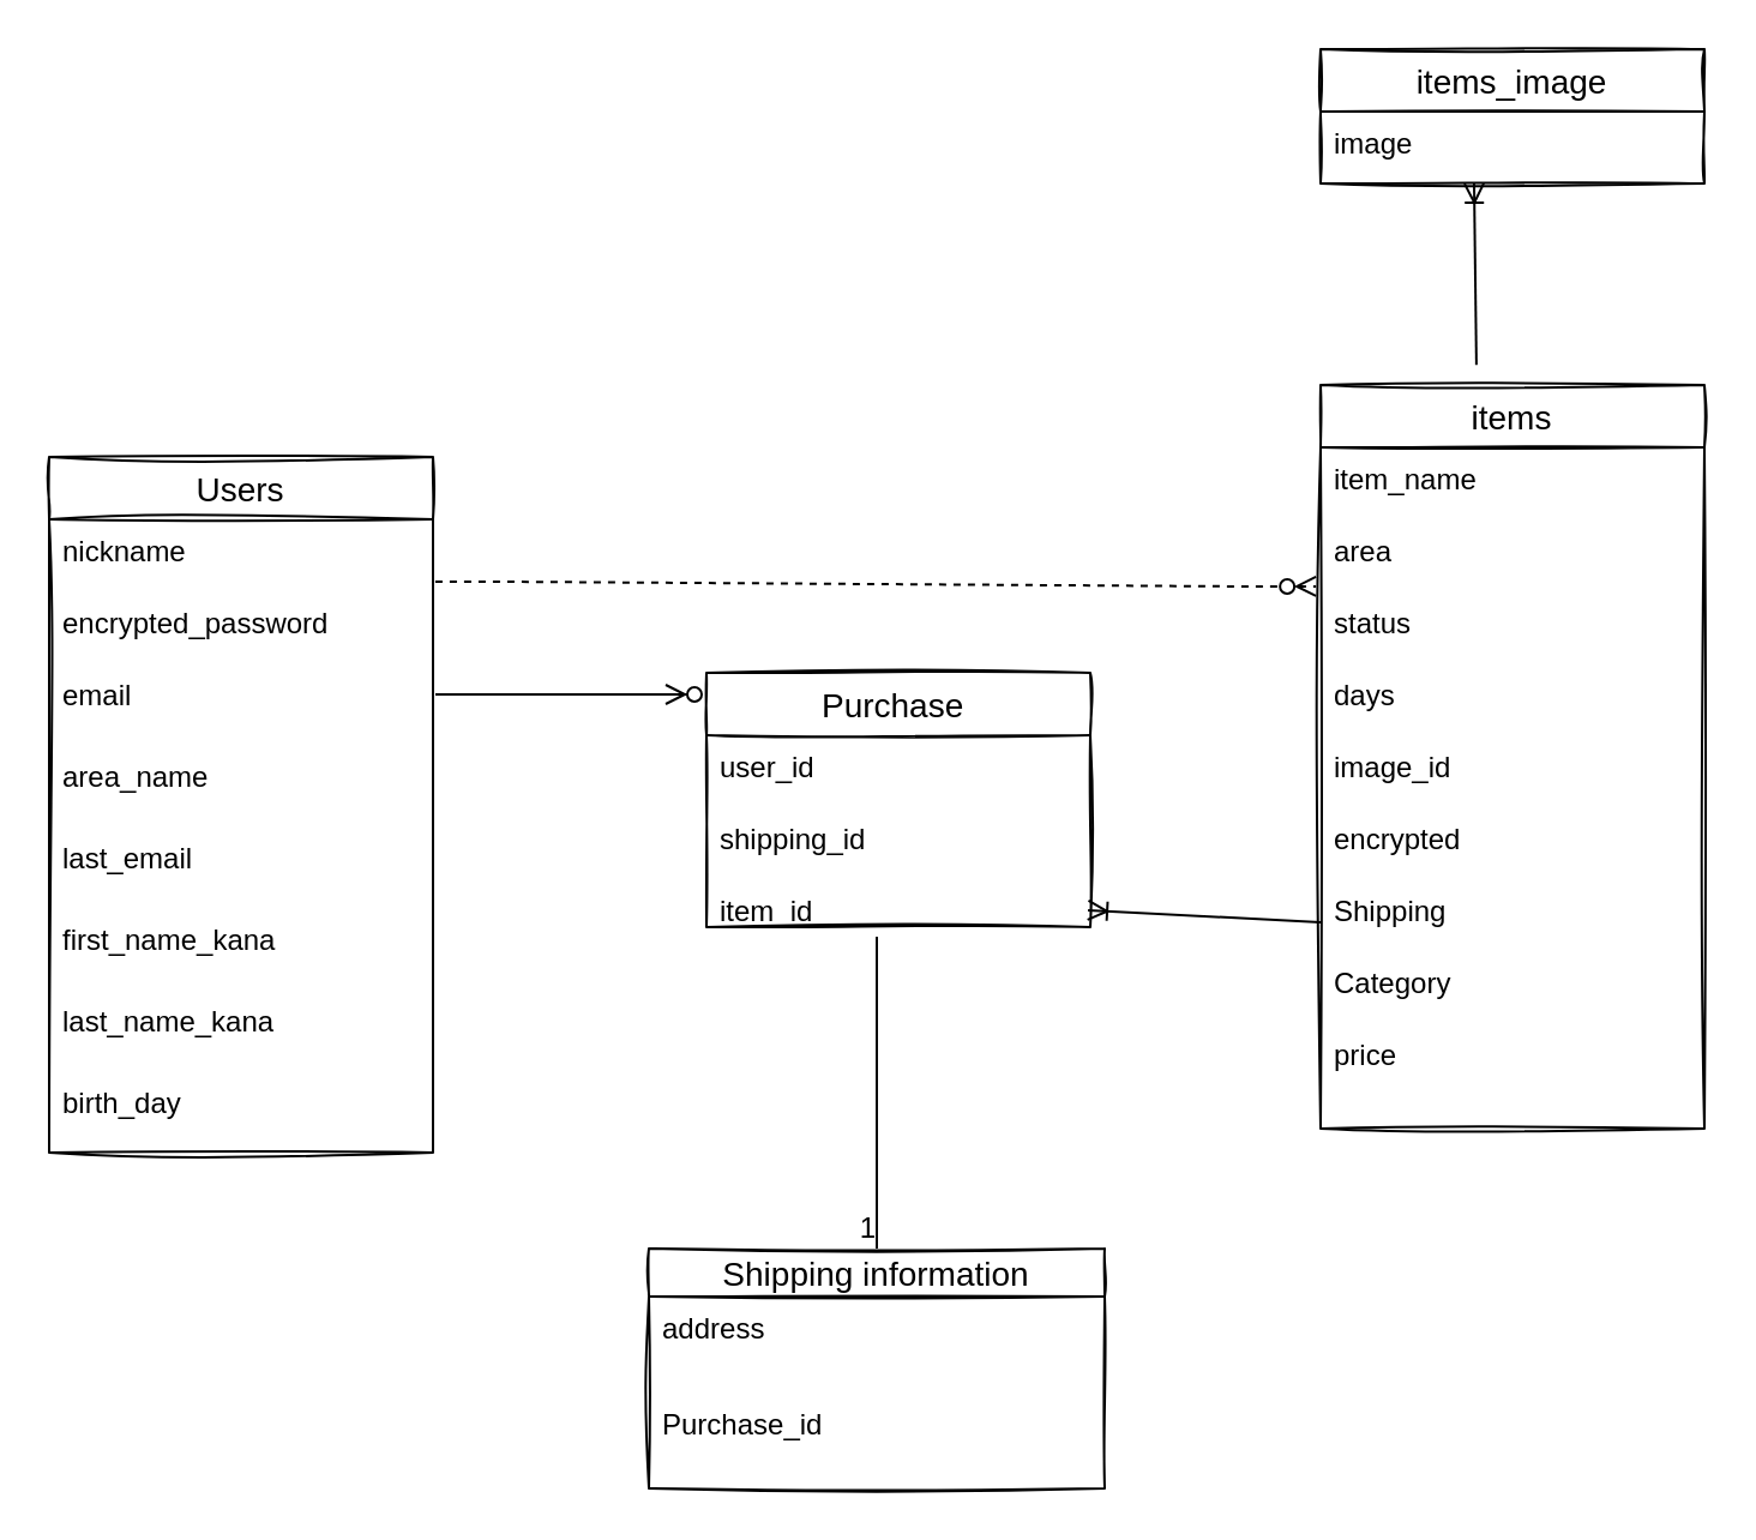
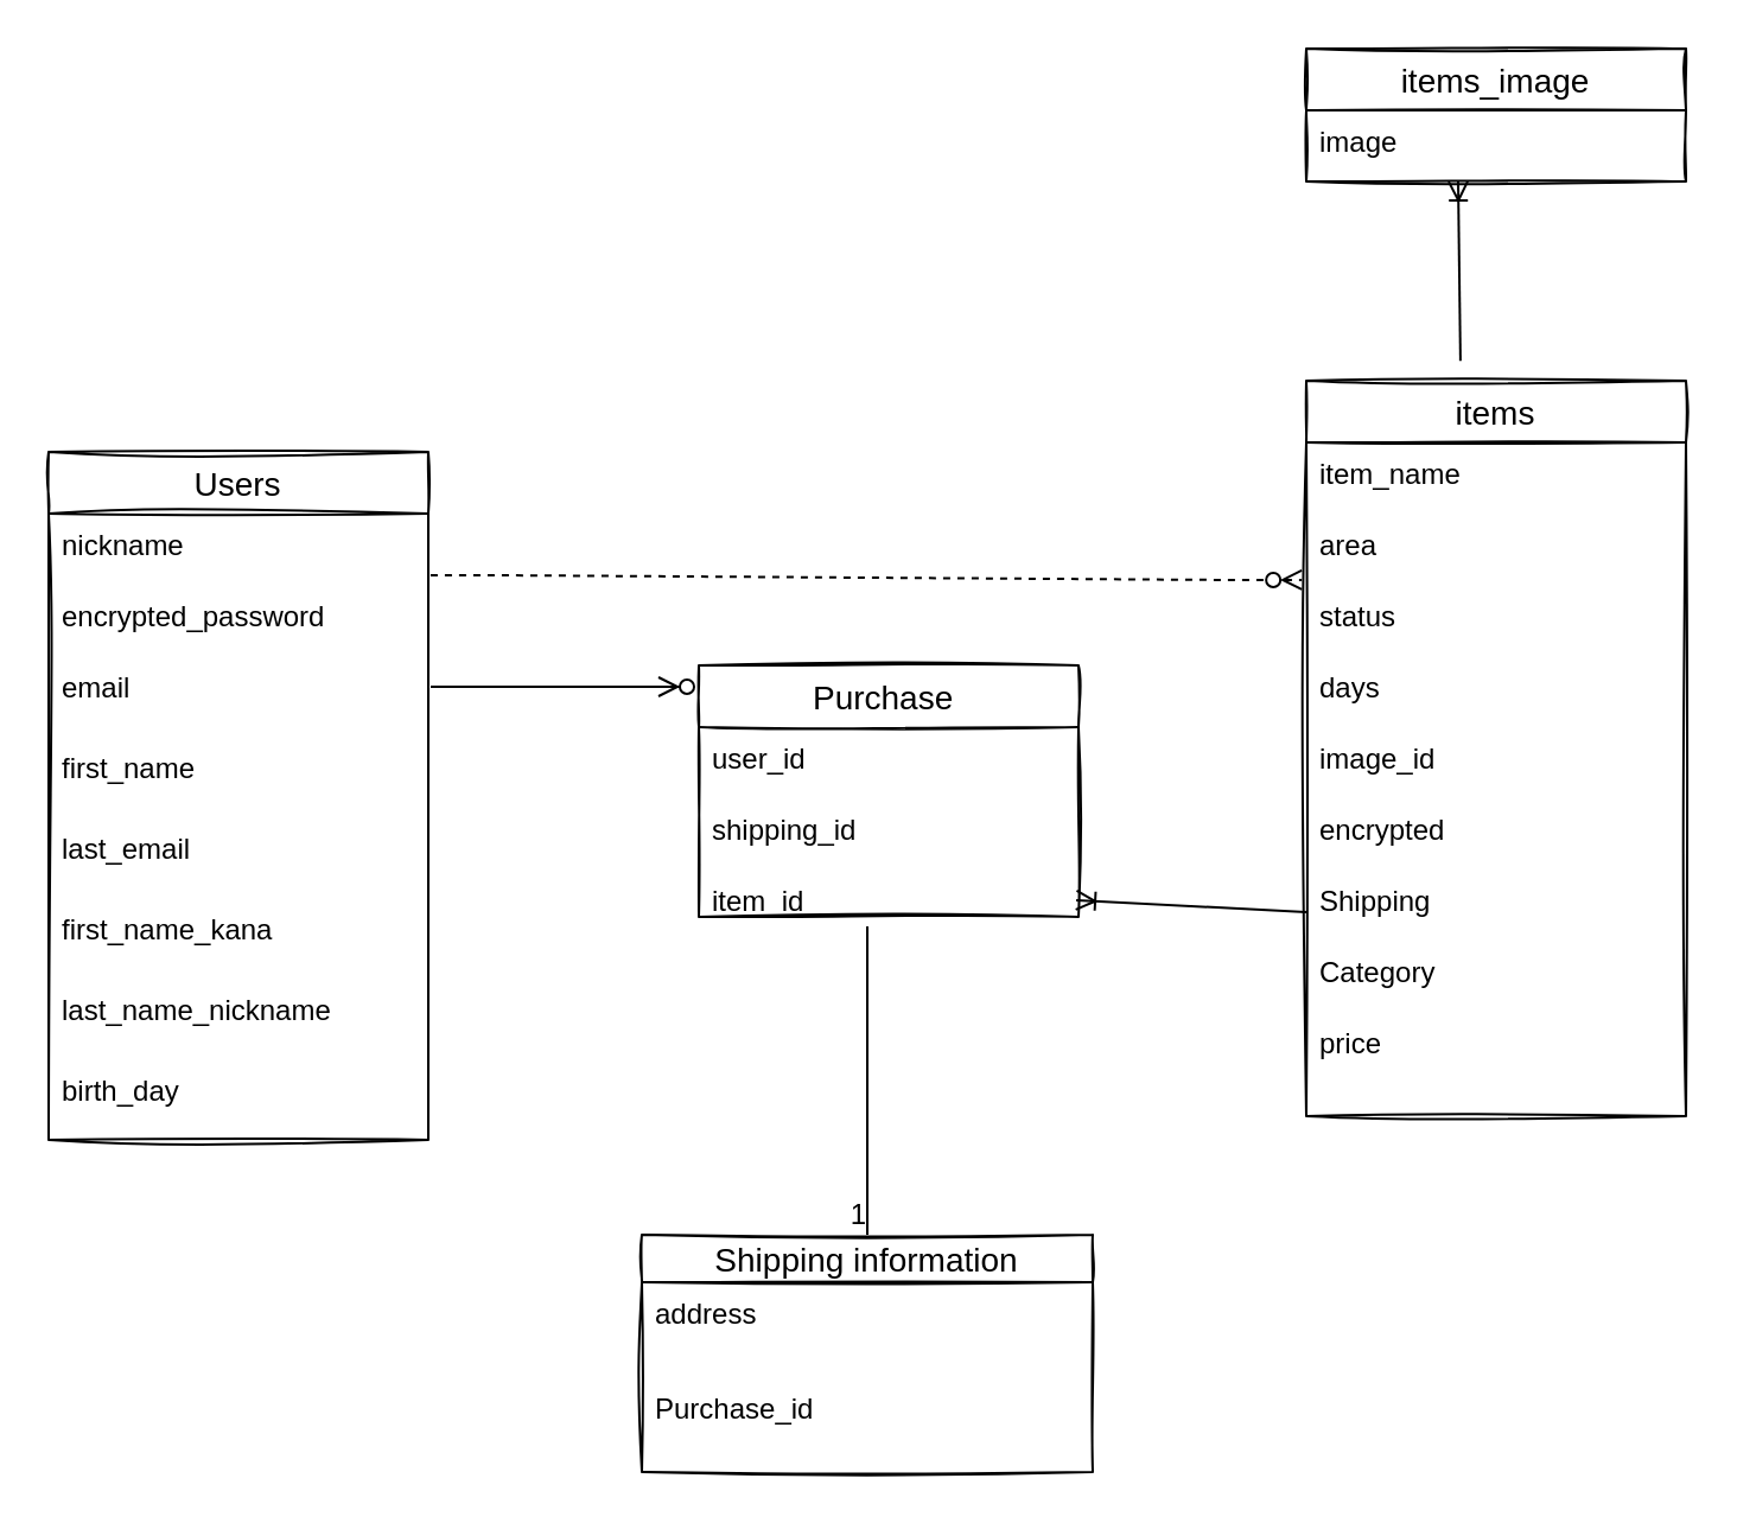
- <mxCell id="6" value="area_name" style="text;strokeColor=none;fillColor=none;spacingLeft=4;spacingRight=4;overflow=hidden;rotatable=0;points=[[0,0.5],[1,0.5]];portConstraint=eastwest;fontSize=12;" parent="2" vertex="1"><mxGeometry y="120" width="160" height="34" as="geometry" /></mxCell>
+ <mxCell id="6" value="first_name" style="text;strokeColor=none;fillColor=none;spacingLeft=4;spacingRight=4;overflow=hidden;rotatable=0;points=[[0,0.5],[1,0.5]];portConstraint=eastwest;fontSize=12;" parent="2" vertex="1"><mxGeometry y="120" width="160" height="34" as="geometry" /></mxCell>
- <mxCell id="9" value="last_name_kana" style="text;strokeColor=none;fillColor=none;spacingLeft=4;spacingRight=4;overflow=hidden;rotatable=0;points=[[0,0.5],[1,0.5]];portConstraint=eastwest;fontSize=12;" parent="2" vertex="1"><mxGeometry y="222" width="160" height="34" as="geometry" /></mxCell>
+ <mxCell id="9" value="last_name_nickname" style="text;strokeColor=none;fillColor=none;spacingLeft=4;spacingRight=4;overflow=hidden;rotatable=0;points=[[0,0.5],[1,0.5]];portConstraint=eastwest;fontSize=12;" parent="2" vertex="1"><mxGeometry y="222" width="160" height="34" as="geometry" /></mxCell>
